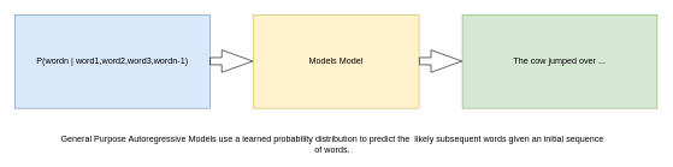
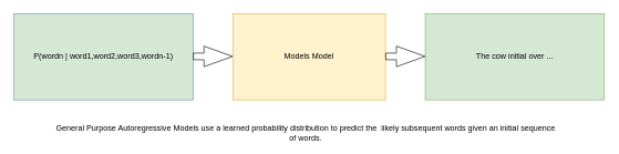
- <mxCell id="2" value="P(wordn | word1,word2,word3,wordn-1)" style="rounded=0;whiteSpace=wrap;html=1;hachureGap=4;pointerEvents=0;fillColor=#dae8fc;strokeColor=#6c8ebf;" vertex="1" parent="1"><mxGeometry x="20" y="20" width="270" height="130" as="geometry" /></mxCell>
+ <mxCell id="2" value="P(wordn | word1,word2,word3,wordn-1)" style="rounded=0;whiteSpace=wrap;html=1;hachureGap=4;pointerEvents=0;fillColor=#d5e8d4;strokeColor=#6c8ebf;" vertex="1" parent="1"><mxGeometry x="20" y="20" width="270" height="130" as="geometry" /></mxCell>
- <mxCell id="4" value="The cow jumped over ..." style="rounded=0;whiteSpace=wrap;html=1;hachureGap=4;pointerEvents=0;fillColor=#d5e8d4;strokeColor=#82b366;" vertex="1" parent="1"><mxGeometry x="640" y="20" width="270" height="130" as="geometry" /></mxCell>
+ <mxCell id="4" value="The cow initial over ..." style="rounded=0;whiteSpace=wrap;html=1;hachureGap=4;pointerEvents=0;fillColor=#d5e8d4;strokeColor=#82b366;" vertex="1" parent="1"><mxGeometry x="640" y="20" width="270" height="130" as="geometry" /></mxCell>
